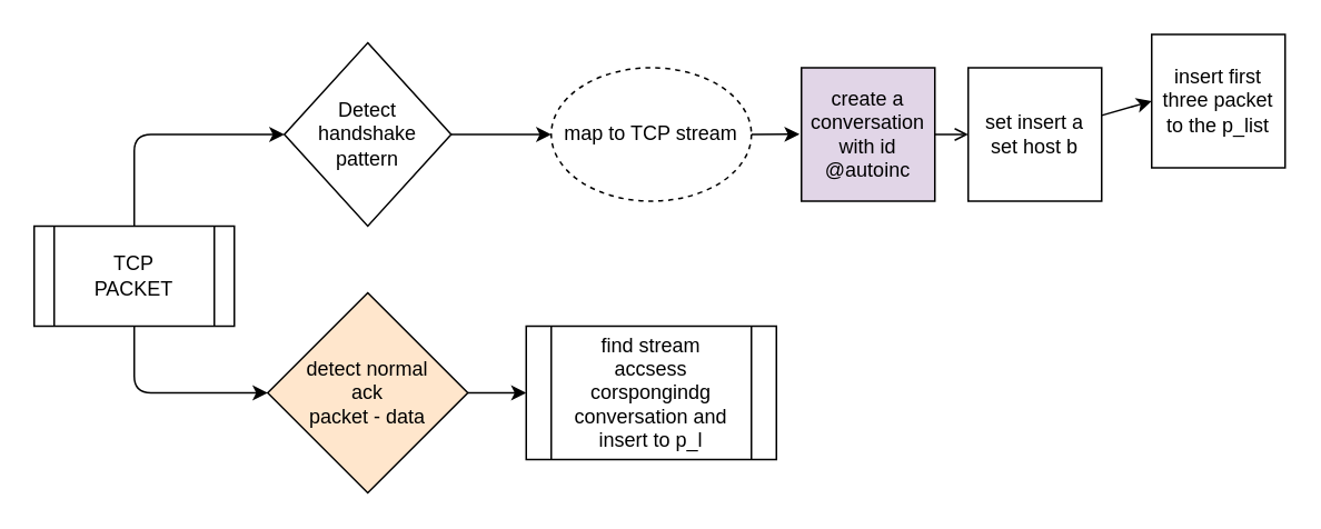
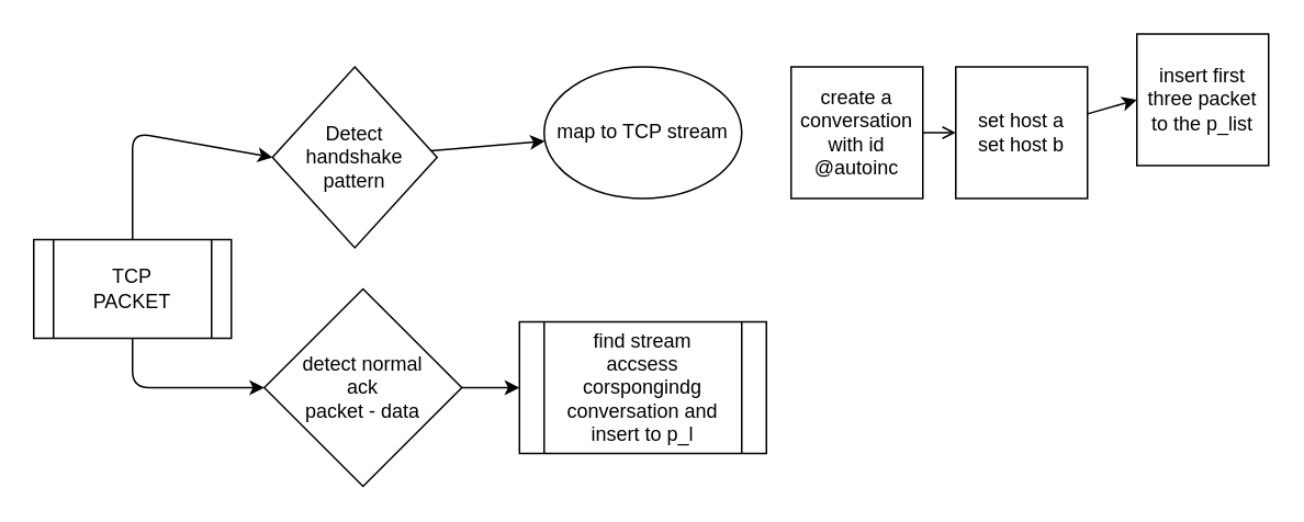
- <mxCell id="6" value="Detect&lt;br&gt;handshake&lt;br&gt;pattern" style="rhombus;whiteSpace=wrap;html=1;" vertex="1" parent="1"><mxGeometry x="170" y="25" width="100" height="110" as="geometry" /></mxCell>
+ <mxCell id="6" value="Detect&lt;br&gt;handshake&lt;br&gt;pattern" style="rhombus;whiteSpace=wrap;html=1;" vertex="1" parent="1"><mxGeometry x="165" y="40" width="100" height="110" as="geometry" /></mxCell>
- <mxCell id="10" value="map to TCP stream" style="ellipse;whiteSpace=wrap;html=1;dashed=1;" vertex="1" parent="1"><mxGeometry x="330" y="40" width="120" height="80" as="geometry" /></mxCell>
+ <mxCell id="10" value="map to TCP stream" style="ellipse;whiteSpace=wrap;html=1;" vertex="1" parent="1"><mxGeometry x="330" y="40" width="120" height="80" as="geometry" /></mxCell>
- <mxCell id="9" style="edgeStyle=none;html=1;entryX=-0.014;entryY=0.498;entryDx=0;entryDy=0;entryPerimeter=0;" edge="1" parent="1" source="10" target="13"><mxGeometry relative="1" as="geometry" /></mxCell>
- <mxCell id="13" value="create a conversation&lt;br&gt;with id @autoinc" style="whiteSpace=wrap;html=1;aspect=fixed;fillColor=#e1d5e7;" vertex="1" parent="1"><mxGeometry x="480" y="40" width="80" height="80" as="geometry" /></mxCell>
+ <mxCell id="13" value="create a conversation&lt;br&gt;with id @autoinc" style="whiteSpace=wrap;html=1;aspect=fixed;" vertex="1" parent="1"><mxGeometry x="480" y="40" width="80" height="80" as="geometry" /></mxCell>
- <mxCell id="15" value="set insert a&lt;br&gt;set host b" style="whiteSpace=wrap;html=1;aspect=fixed;" vertex="1" parent="1"><mxGeometry x="580" y="40" width="80" height="80" as="geometry" /></mxCell>
+ <mxCell id="15" value="set host a&lt;br&gt;set host b" style="whiteSpace=wrap;html=1;aspect=fixed;" vertex="1" parent="1"><mxGeometry x="580" y="40" width="80" height="80" as="geometry" /></mxCell>
- <mxCell id="4" value="TCP&lt;br&gt;PACKET" style="shape=process;whiteSpace=wrap;html=1;backgroundOutline=1;" vertex="1" parent="1"><mxGeometry x="20" y="135" width="120" height="60" as="geometry" /></mxCell>
+ <mxCell id="4" value="TCP&lt;br&gt;PACKET" style="shape=process;whiteSpace=wrap;html=1;backgroundOutline=1;" vertex="1" parent="1"><mxGeometry x="20" y="145" width="120" height="60" as="geometry" /></mxCell>
- <mxCell id="8" value="detect normal&lt;br&gt;ack&lt;br&gt;packet - data" style="rhombus;whiteSpace=wrap;html=1;fillColor=#ffe6cc;" vertex="1" parent="1"><mxGeometry x="160" y="175" width="120" height="120" as="geometry" /></mxCell>
+ <mxCell id="8" value="detect normal&lt;br&gt;ack&lt;br&gt;packet - data" style="rhombus;whiteSpace=wrap;html=1;" vertex="1" parent="1"><mxGeometry x="160" y="175" width="120" height="120" as="geometry" /></mxCell>
